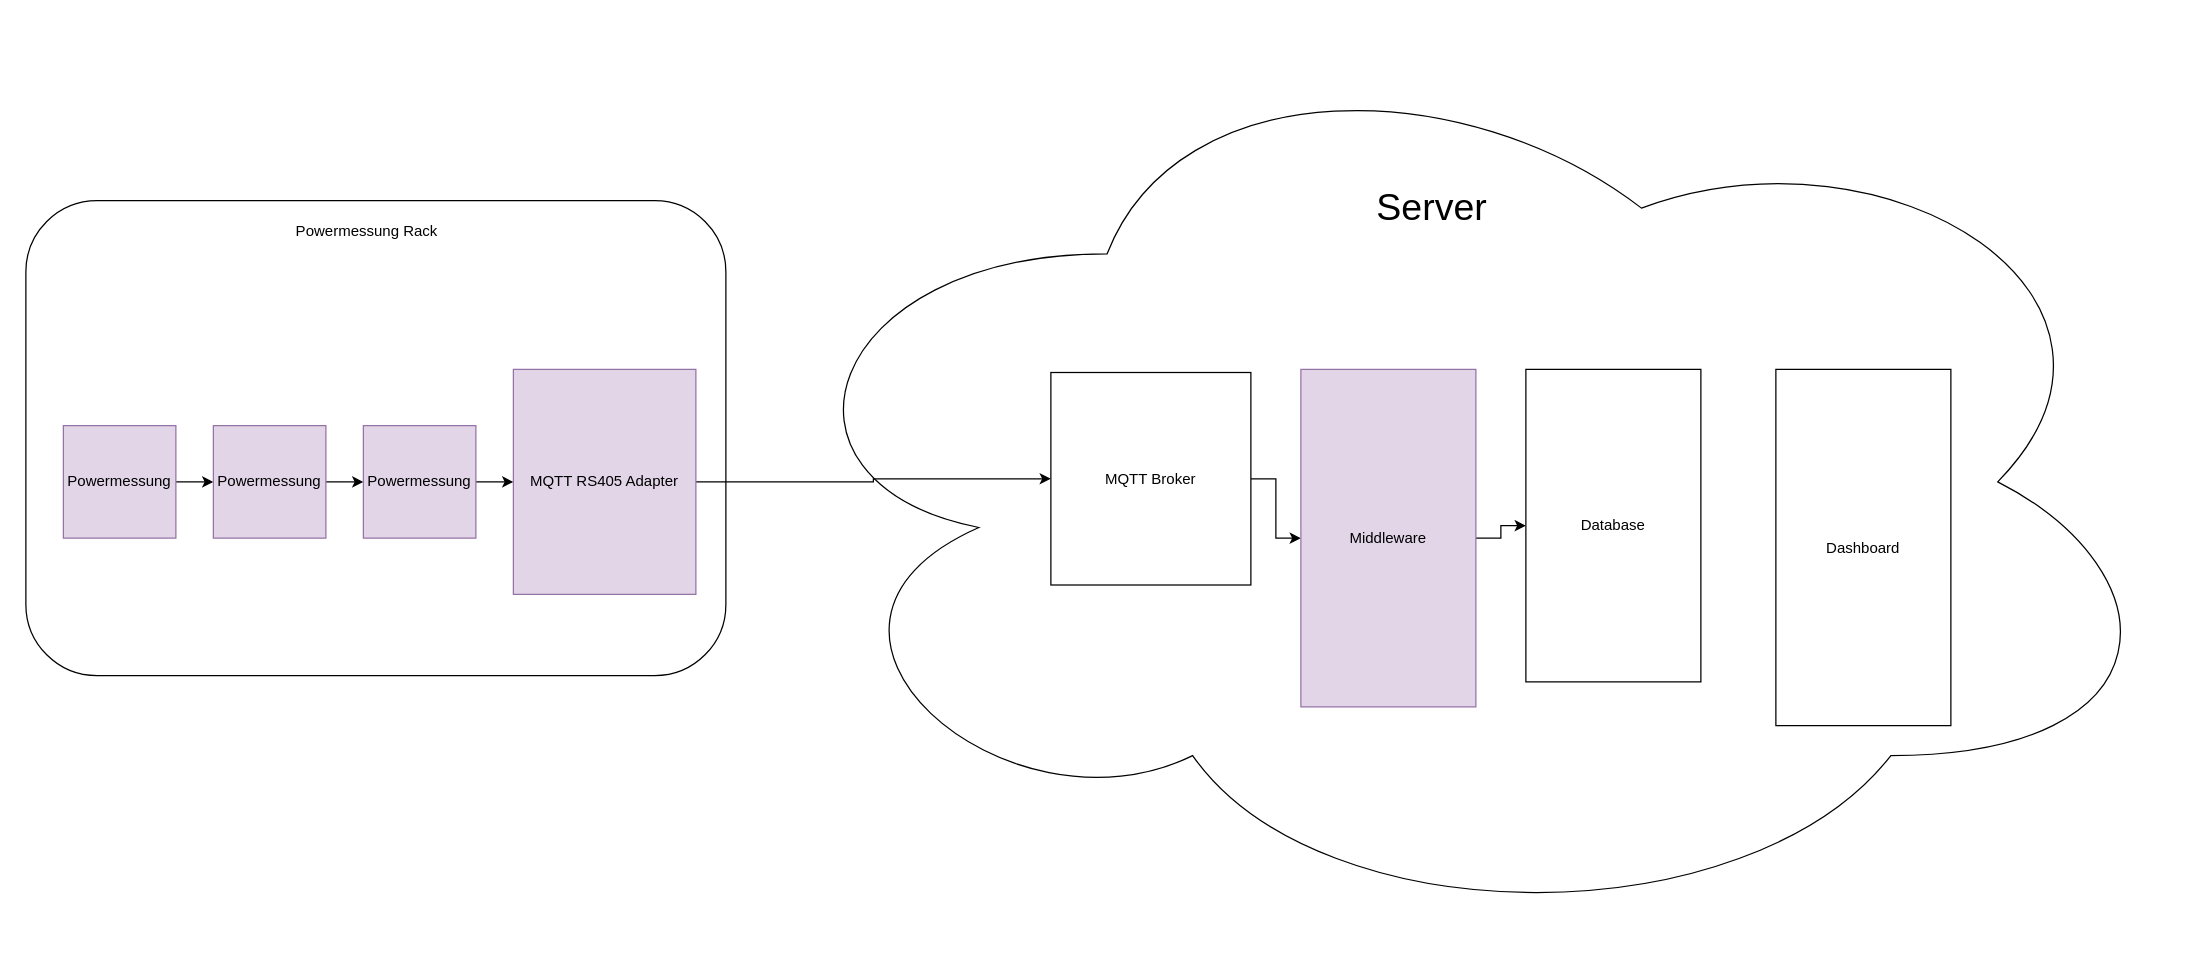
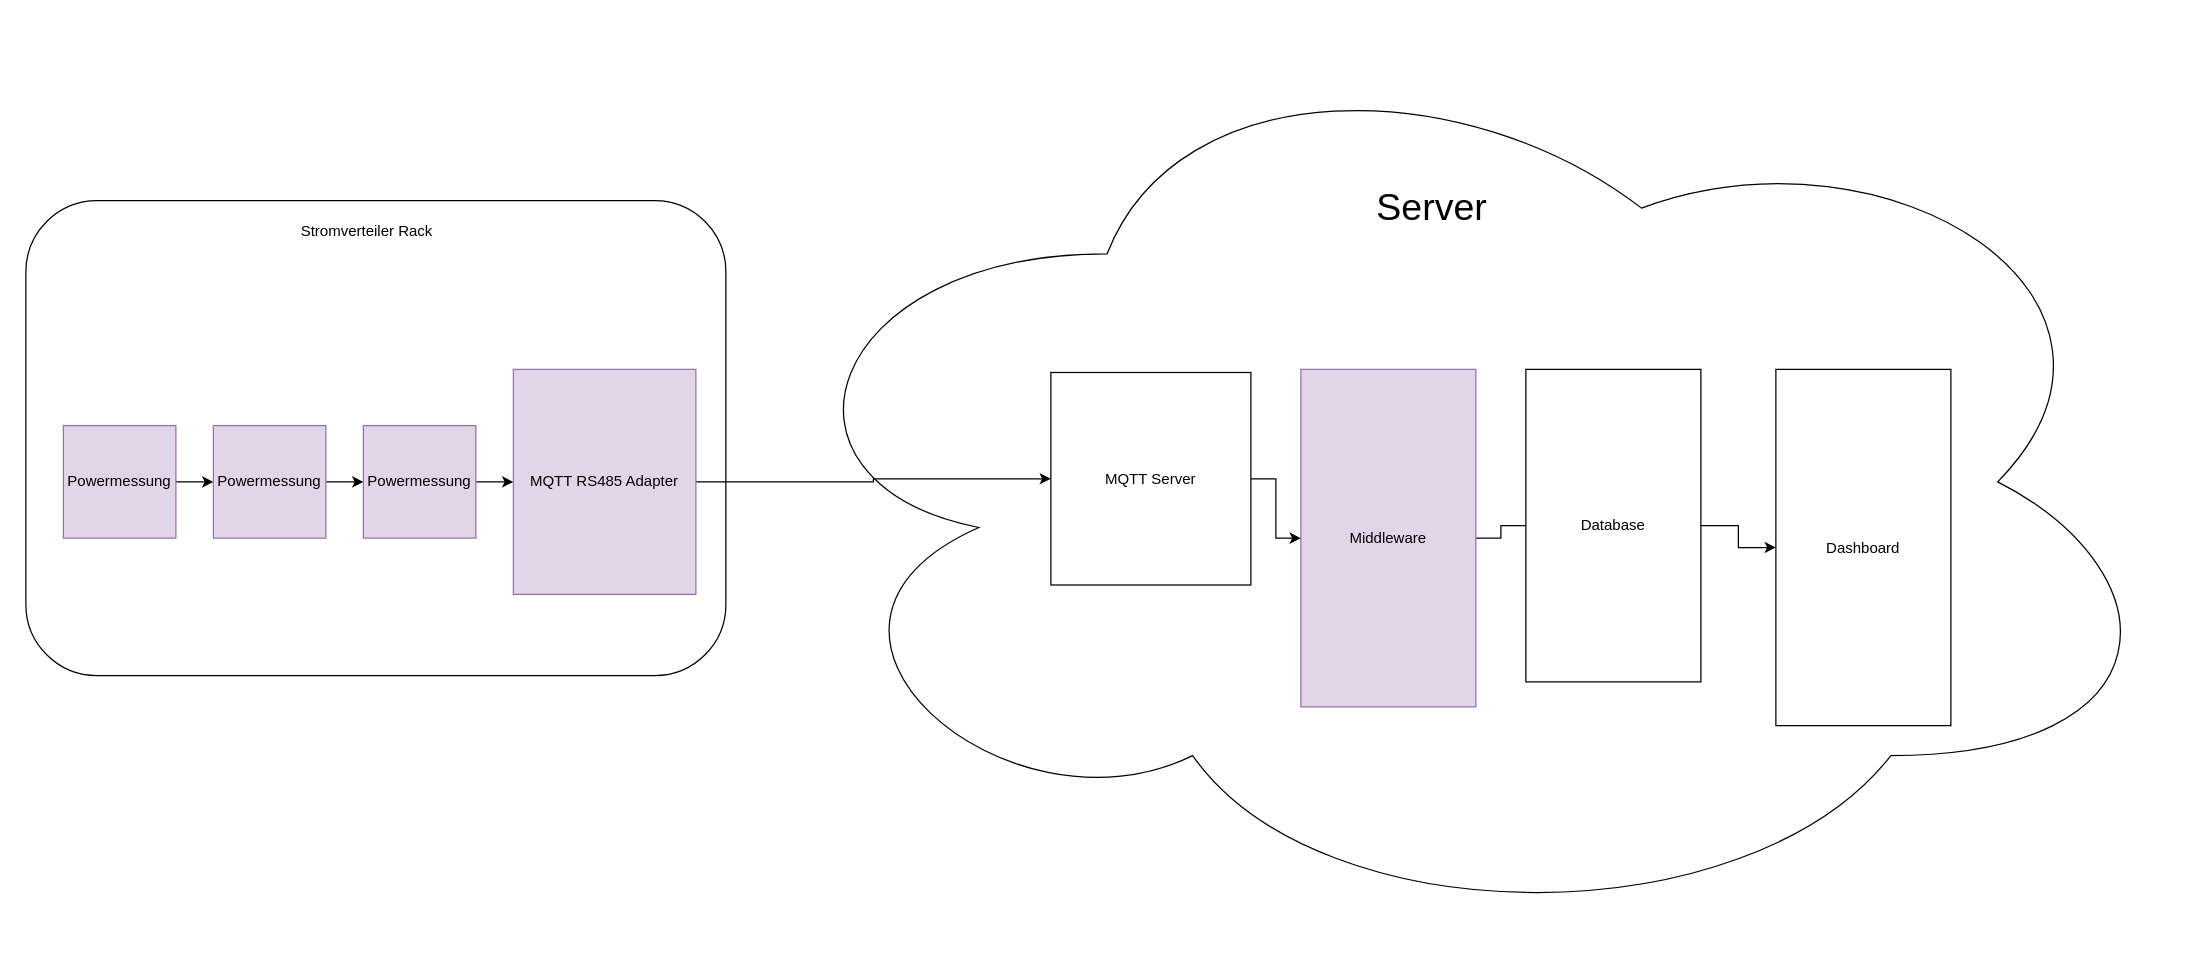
- <mxCell id="19" value="Powermessung Rack" style="text;html=1;align=center;verticalAlign=middle;whiteSpace=wrap;rounded=0;" parent="1" vertex="1"><mxGeometry x="183" y="170" width="220" height="30" as="geometry" /></mxCell>
+ <mxCell id="19" value="Stromverteiler Rack" style="text;html=1;align=center;verticalAlign=middle;whiteSpace=wrap;rounded=0;" parent="1" vertex="1"><mxGeometry x="183" y="170" width="220" height="30" as="geometry" /></mxCell>
- <mxCell id="13" value="MQTT Broker " style="rounded=0;whiteSpace=wrap;html=1;" parent="1" vertex="1"><mxGeometry x="840" y="297.5" width="160" height="170" as="geometry" /></mxCell>
+ <mxCell id="13" value="MQTT Server " style="rounded=0;whiteSpace=wrap;html=1;" parent="1" vertex="1"><mxGeometry x="840" y="297.5" width="160" height="170" as="geometry" /></mxCell>
- <mxCell id="11" value="MQTT RS405 Adapter" style="rounded=0;whiteSpace=wrap;html=1;fillColor=#e1d5e7;strokeColor=#9673a6;" parent="1" vertex="1"><mxGeometry x="410" y="295" width="146" height="180" as="geometry" /></mxCell>
+ <mxCell id="11" value="MQTT RS485 Adapter" style="rounded=0;whiteSpace=wrap;html=1;fillColor=#e1d5e7;strokeColor=#9673a6;" parent="1" vertex="1"><mxGeometry x="410" y="295" width="146" height="180" as="geometry" /></mxCell>
- <mxCell id="14" style="edgeStyle=orthogonalEdgeStyle;rounded=0;orthogonalLoop=1;jettySize=auto;html=1;entryX=0;entryY=0.5;entryDx=0;entryDy=0;" parent="1" source="15" target="17" edge="1"><mxGeometry relative="1" as="geometry" /></mxCell>
+ <mxCell id="14" style="edgeStyle=orthogonalEdgeStyle;rounded=0;orthogonalLoop=1;jettySize=auto;html=1;entryX=0;entryY=0.5;entryDx=0;entryDy=0;endArrow=none;" parent="1" source="15" target="17" edge="1"><mxGeometry relative="1" as="geometry" /></mxCell>
+ <mxCell id="16" style="edgeStyle=orthogonalEdgeStyle;rounded=0;orthogonalLoop=1;jettySize=auto;html=1;entryX=0;entryY=0.5;entryDx=0;entryDy=0;" parent="1" source="17" target="18" edge="1"><mxGeometry relative="1" as="geometry" /></mxCell>
